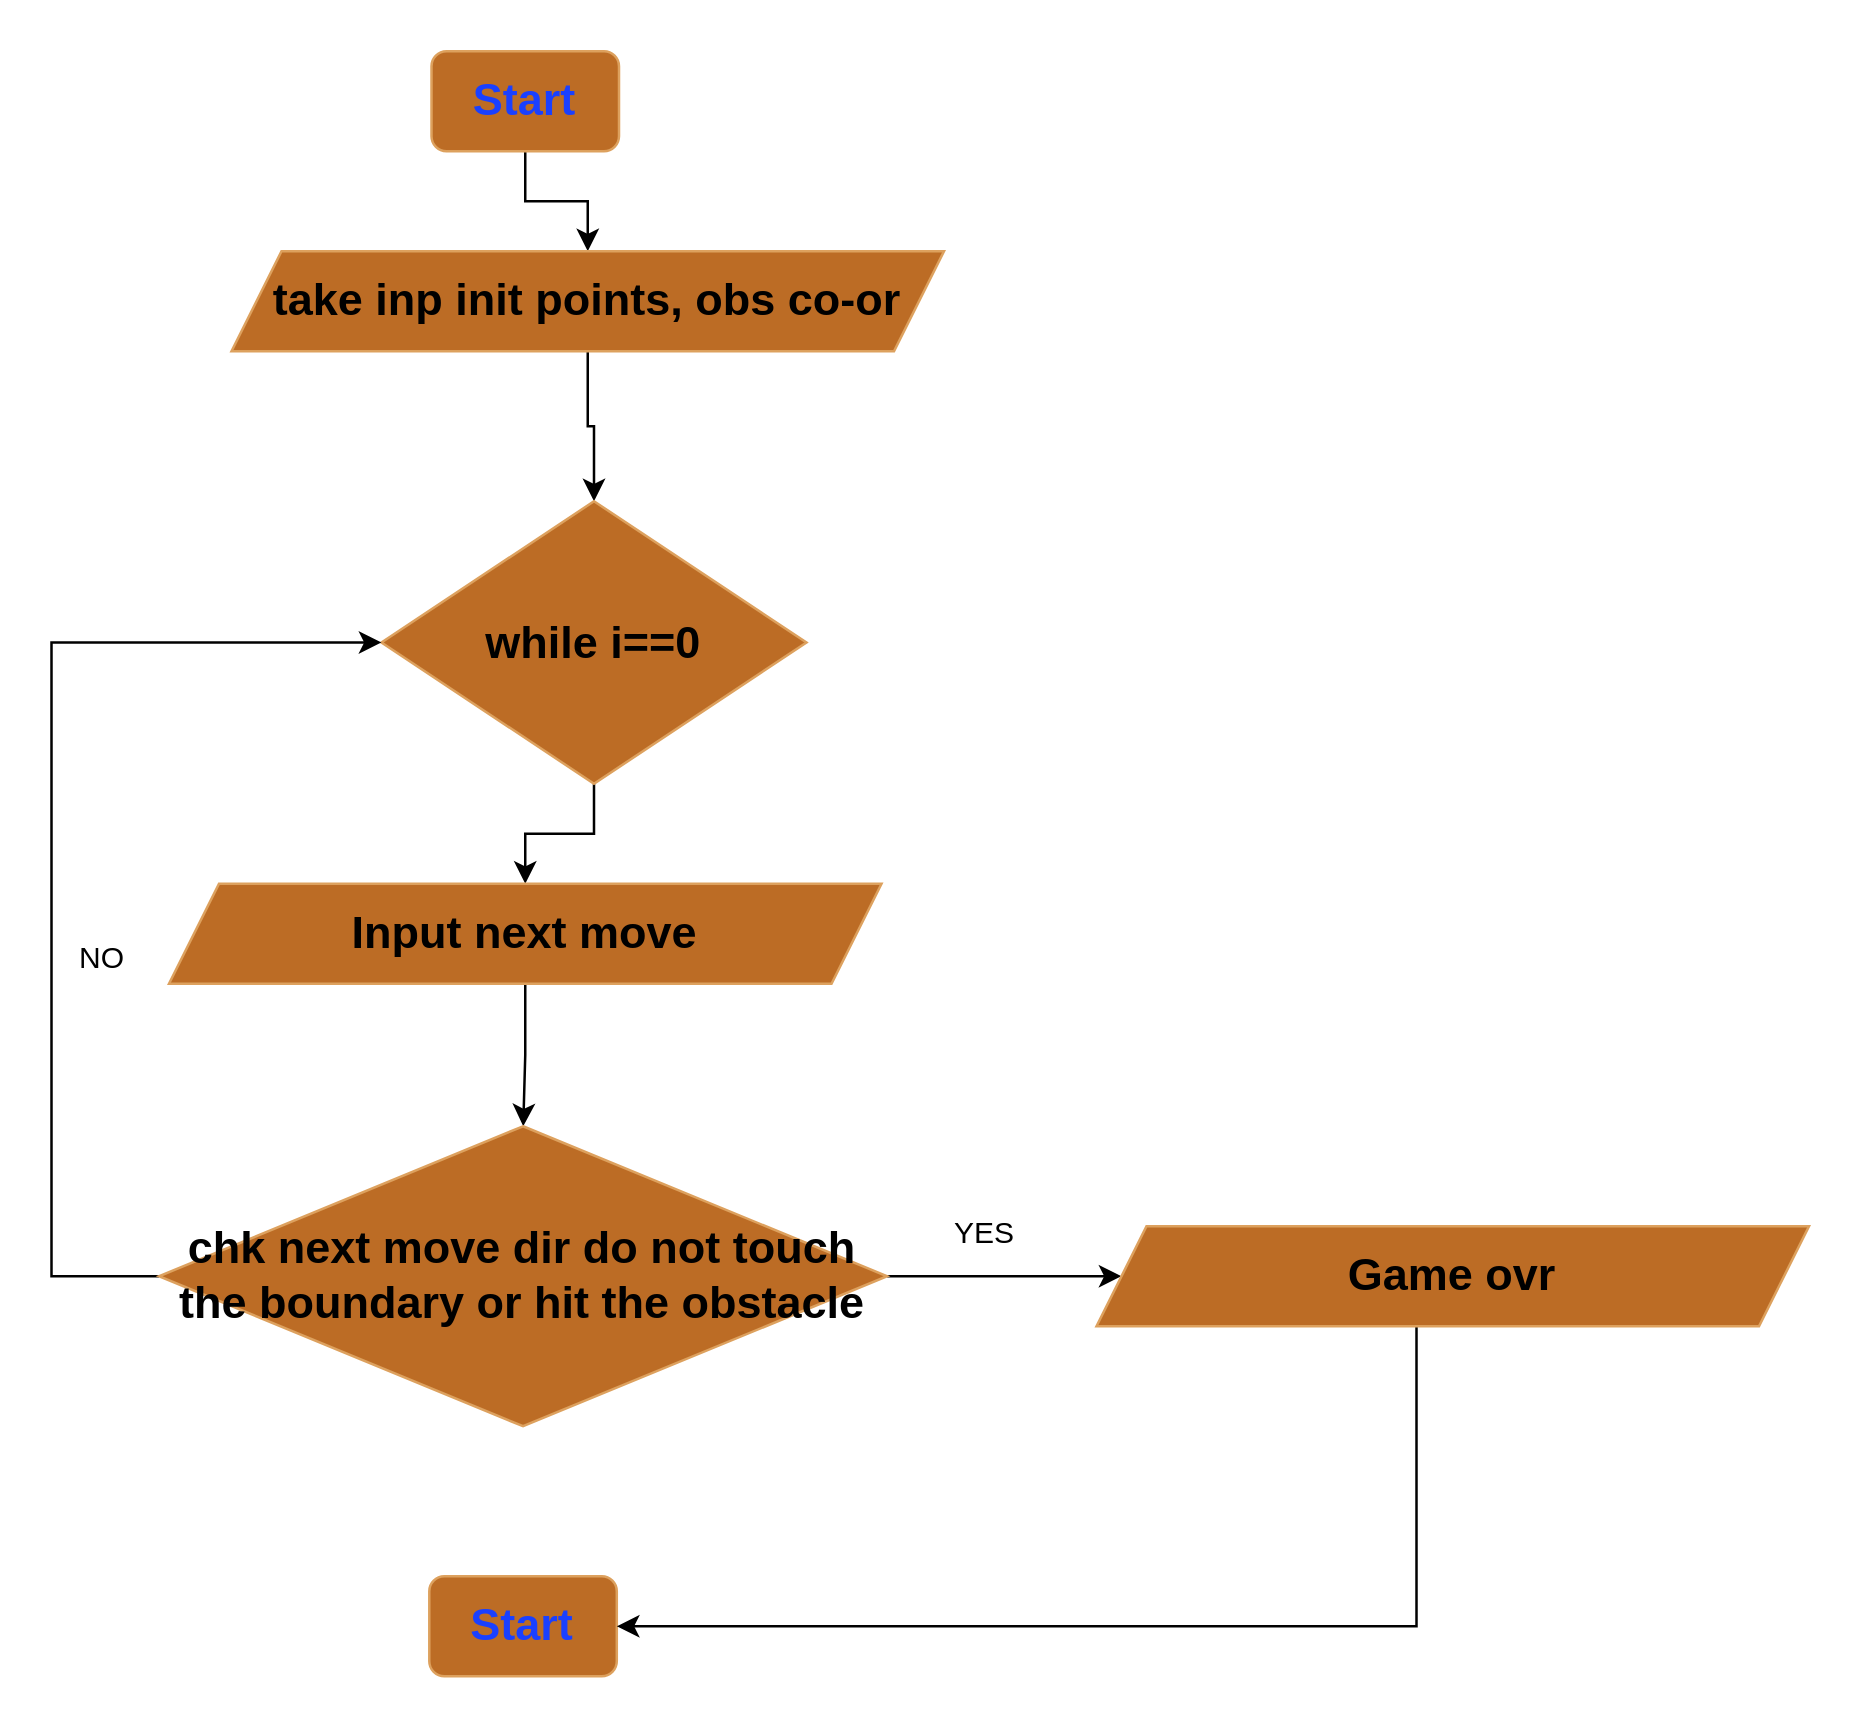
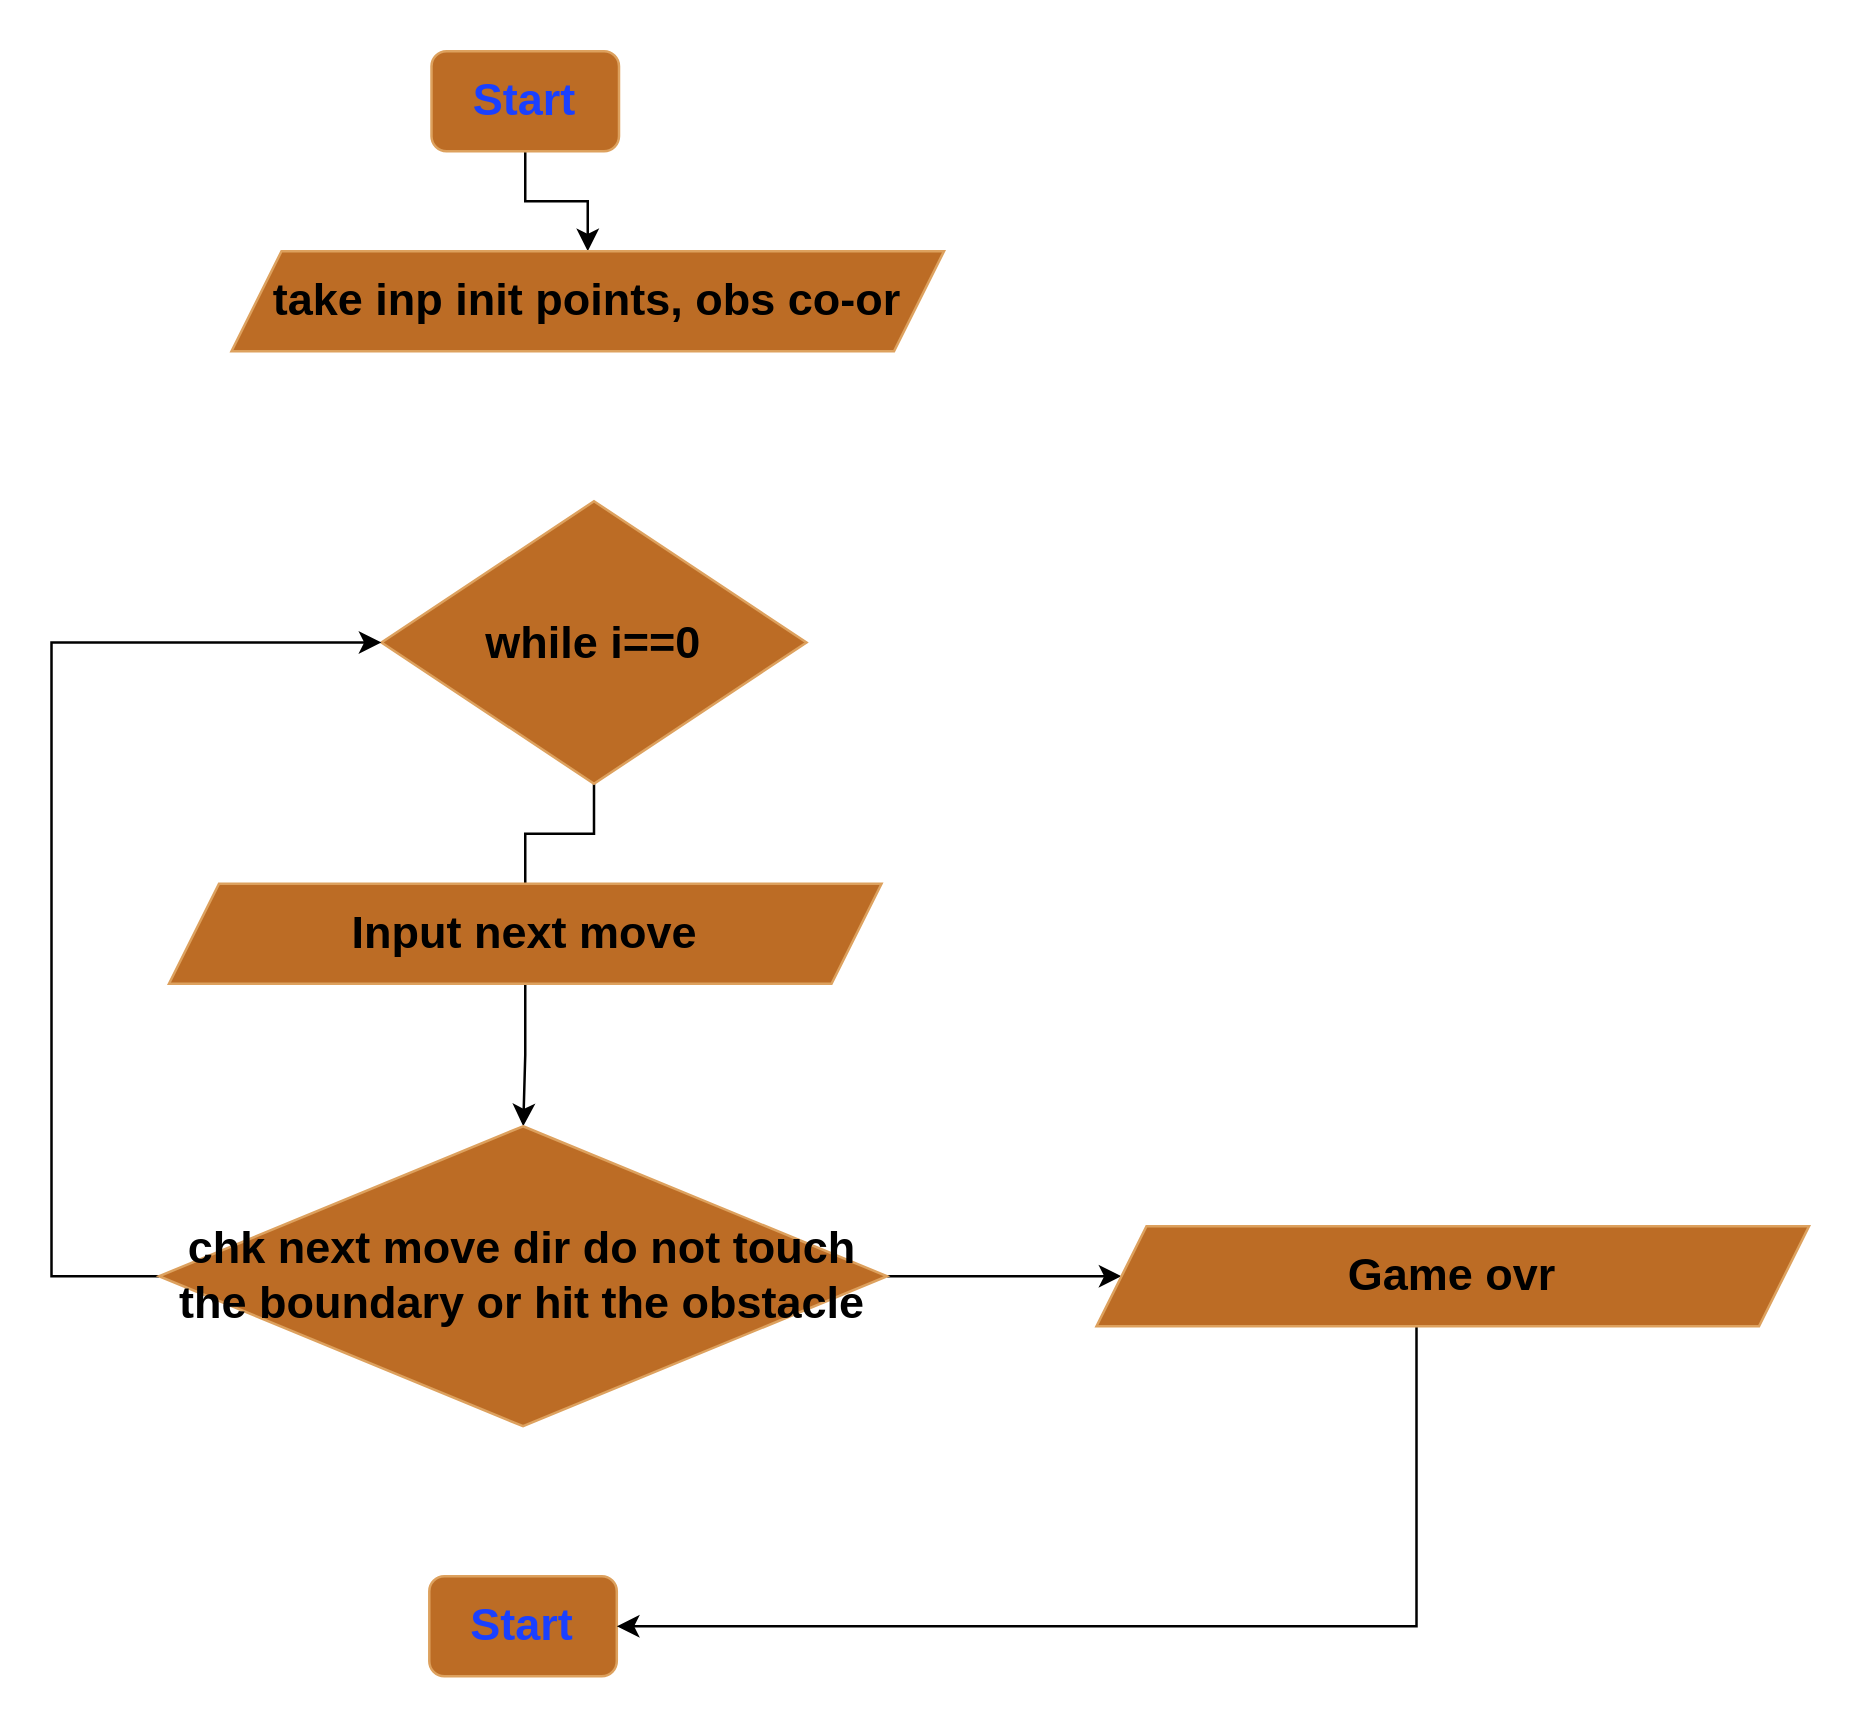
- <mxCell id="4" value="" style="edgeStyle=orthogonalEdgeStyle;rounded=0;orthogonalLoop=1;jettySize=auto;html=1;" edge="1" parent="1" source="5" target="7"><mxGeometry relative="1" as="geometry" /></mxCell>
- <mxCell id="6" value="" style="edgeStyle=orthogonalEdgeStyle;rounded=0;orthogonalLoop=1;jettySize=auto;html=1;" edge="1" parent="1" source="7" target="9"><mxGeometry relative="1" as="geometry" /></mxCell>
+ <mxCell id="6" value="" style="edgeStyle=orthogonalEdgeStyle;rounded=0;orthogonalLoop=1;jettySize=auto;html=1;endArrow=none;" edge="1" parent="1" source="7" target="9"><mxGeometry relative="1" as="geometry" /></mxCell>
- <mxCell id="17" value="NO" style="text;html=1;align=center;verticalAlign=middle;resizable=0;points=[];autosize=1;strokeColor=none;fillColor=none;" vertex="1" parent="1"><mxGeometry x="20" y="368" width="40" height="30" as="geometry" /></mxCell>
- <mxCell id="16" value="YES" style="text;html=1;align=center;verticalAlign=middle;resizable=0;points=[];autosize=1;strokeColor=none;fillColor=none;" vertex="1" parent="1"><mxGeometry x="368" y="478" width="50" height="30" as="geometry" /></mxCell>
